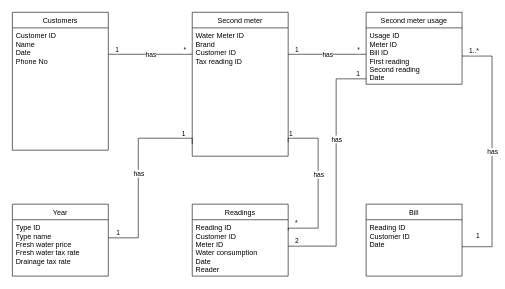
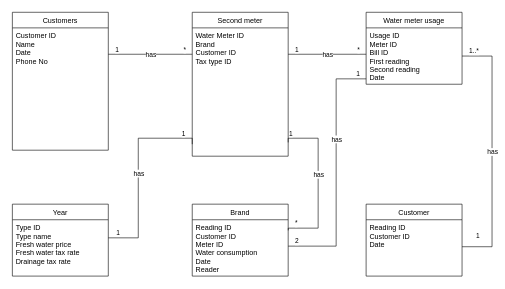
- <mxCell id="20" value="Second meter usage" style="swimlane;fontStyle=0;align=center;verticalAlign=top;childLayout=stackLayout;horizontal=1;startSize=26;horizontalStack=0;resizeParent=1;resizeLast=0;collapsible=1;marginBottom=0;rounded=0;shadow=0;strokeWidth=1;" parent="1" vertex="1"><mxGeometry x="610" y="20" width="160" height="120" as="geometry"><mxRectangle x="230" y="140" width="160" height="26" as="alternateBounds" /></mxGeometry></mxCell>
+ <mxCell id="20" value="Water meter usage" style="swimlane;fontStyle=0;align=center;verticalAlign=top;childLayout=stackLayout;horizontal=1;startSize=26;horizontalStack=0;resizeParent=1;resizeLast=0;collapsible=1;marginBottom=0;rounded=0;shadow=0;strokeWidth=1;" parent="1" vertex="1"><mxGeometry x="610" y="20" width="160" height="120" as="geometry"><mxRectangle x="230" y="140" width="160" height="26" as="alternateBounds" /></mxGeometry></mxCell>
- <mxCell id="11" value="Water Meter ID&#10;Brand&#10;Customer ID&#10;Tax reading ID" style="text;align=left;verticalAlign=top;spacingLeft=4;spacingRight=4;overflow=hidden;rotatable=0;points=[[0,0.5],[1,0.5]];portConstraint=eastwest;" parent="10" vertex="1"><mxGeometry y="26" width="160" height="204" as="geometry" /></mxCell>
+ <mxCell id="11" value="Water Meter ID&#10;Brand&#10;Customer ID&#10;Tax type ID" style="text;align=left;verticalAlign=top;spacingLeft=4;spacingRight=4;overflow=hidden;rotatable=0;points=[[0,0.5],[1,0.5]];portConstraint=eastwest;" parent="10" vertex="1"><mxGeometry y="26" width="160" height="204" as="geometry" /></mxCell>
- <mxCell id="8" value="Readings" style="swimlane;fontStyle=0;align=center;verticalAlign=top;childLayout=stackLayout;horizontal=1;startSize=26;horizontalStack=0;resizeParent=1;resizeLast=0;collapsible=1;marginBottom=0;rounded=0;shadow=0;strokeWidth=1;" parent="1" vertex="1"><mxGeometry x="320" y="340" width="160" height="120" as="geometry"><mxRectangle x="40" y="440" width="160" height="26" as="alternateBounds" /></mxGeometry></mxCell>
+ <mxCell id="8" value="Brand" style="swimlane;fontStyle=0;align=center;verticalAlign=top;childLayout=stackLayout;horizontal=1;startSize=26;horizontalStack=0;resizeParent=1;resizeLast=0;collapsible=1;marginBottom=0;rounded=0;shadow=0;strokeWidth=1;" parent="1" vertex="1"><mxGeometry x="320" y="340" width="160" height="120" as="geometry"><mxRectangle x="40" y="440" width="160" height="26" as="alternateBounds" /></mxGeometry></mxCell>
- <mxCell id="2" value="Bill" style="swimlane;fontStyle=0;align=center;verticalAlign=top;childLayout=stackLayout;horizontal=1;startSize=26;horizontalStack=0;resizeParent=1;resizeLast=0;collapsible=1;marginBottom=0;rounded=0;shadow=0;strokeWidth=1;" parent="1" vertex="1"><mxGeometry x="610" y="340" width="160" height="120" as="geometry"><mxRectangle x="230" y="140" width="160" height="26" as="alternateBounds" /></mxGeometry></mxCell>
+ <mxCell id="2" value="Customer" style="swimlane;fontStyle=0;align=center;verticalAlign=top;childLayout=stackLayout;horizontal=1;startSize=26;horizontalStack=0;resizeParent=1;resizeLast=0;collapsible=1;marginBottom=0;rounded=0;shadow=0;strokeWidth=1;" parent="1" vertex="1"><mxGeometry x="610" y="340" width="160" height="120" as="geometry"><mxRectangle x="230" y="140" width="160" height="26" as="alternateBounds" /></mxGeometry></mxCell>
